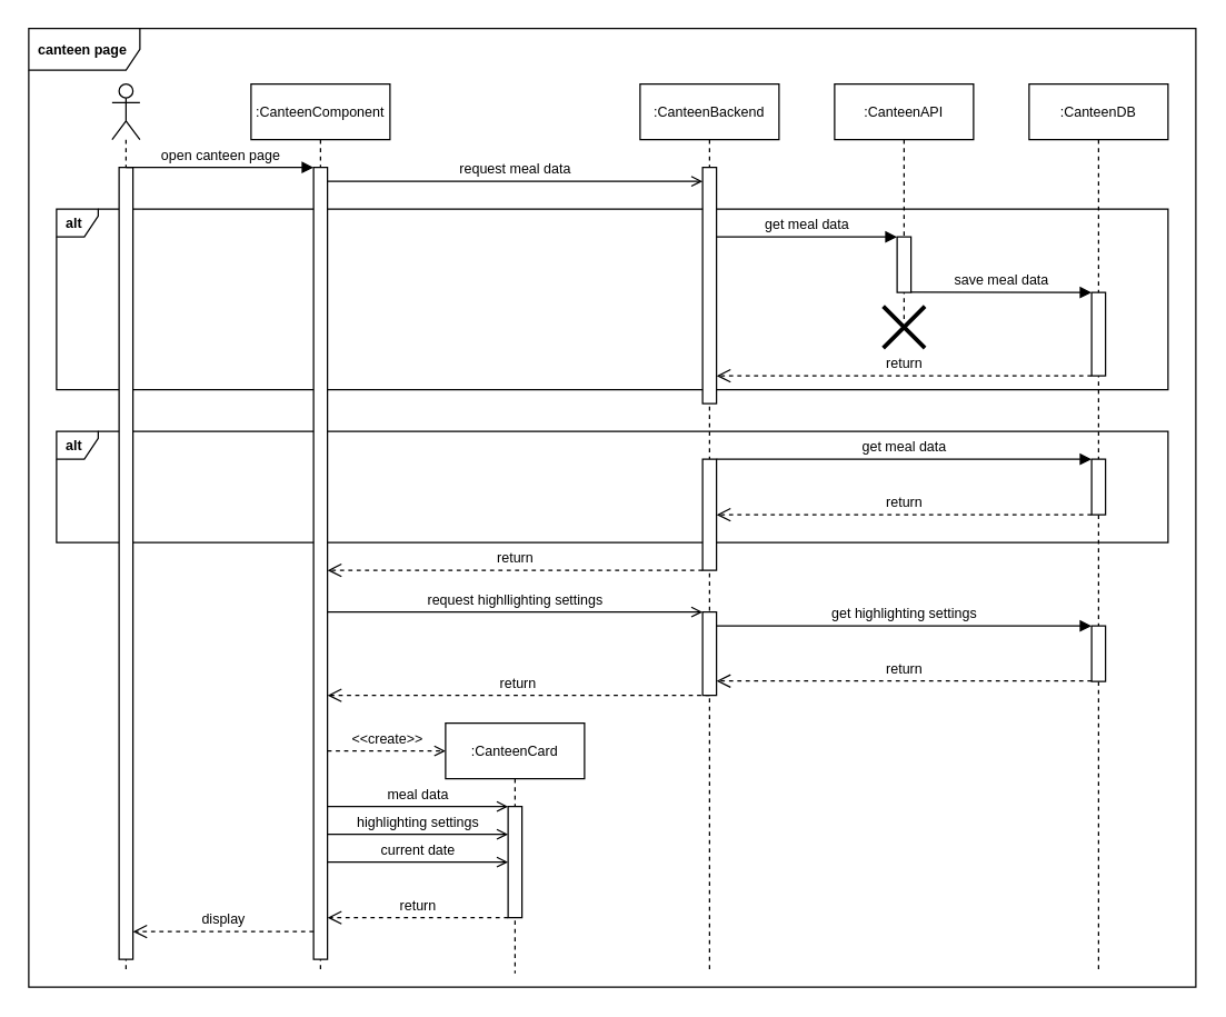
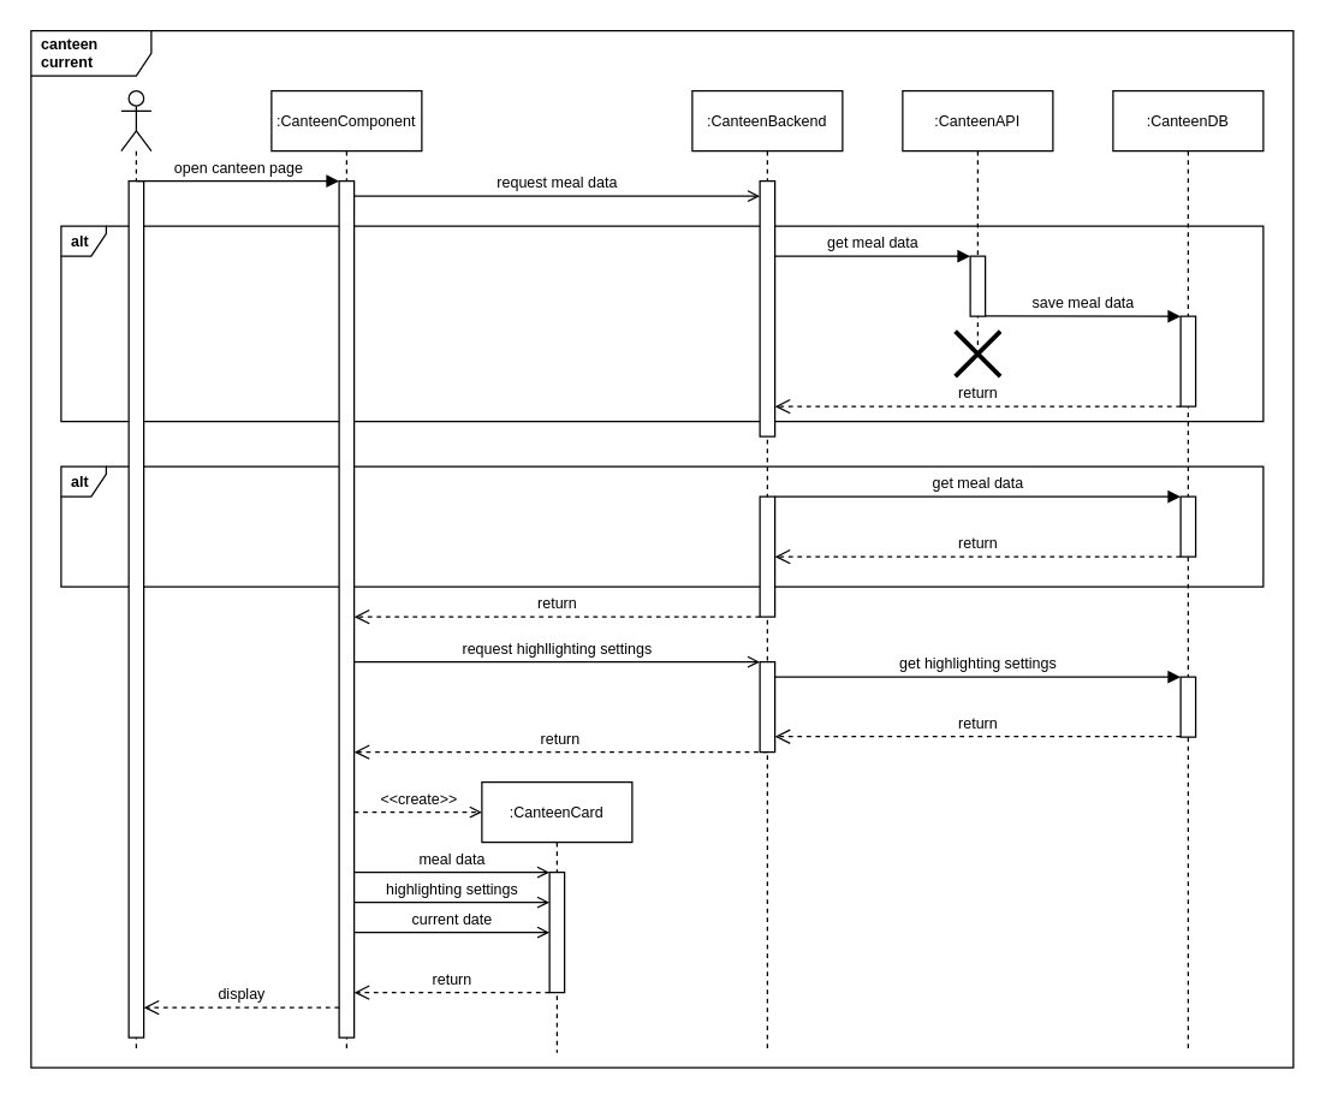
- <mxCell id="39" value="canteen page" style="shape=umlFrame;whiteSpace=wrap;html=1;width=80;height=30;boundedLbl=1;verticalAlign=middle;align=left;spacingLeft=5;fontSize=10;fontStyle=1" vertex="1" parent="1"><mxGeometry x="20" y="20" width="840" height="690" as="geometry" /></mxCell>
+ <mxCell id="39" value="canteen current" style="shape=umlFrame;whiteSpace=wrap;html=1;width=80;height=30;boundedLbl=1;verticalAlign=middle;align=left;spacingLeft=5;fontSize=10;fontStyle=1" vertex="1" parent="1"><mxGeometry x="20" y="20" width="840" height="690" as="geometry" /></mxCell>
